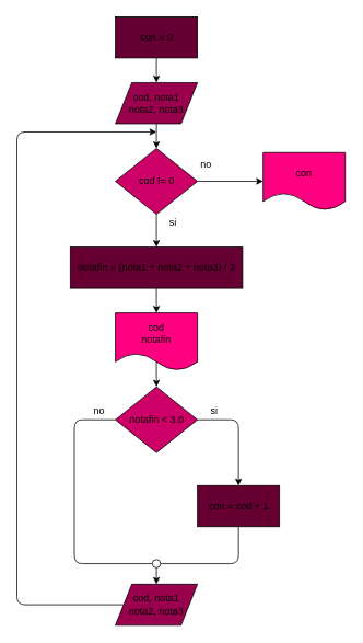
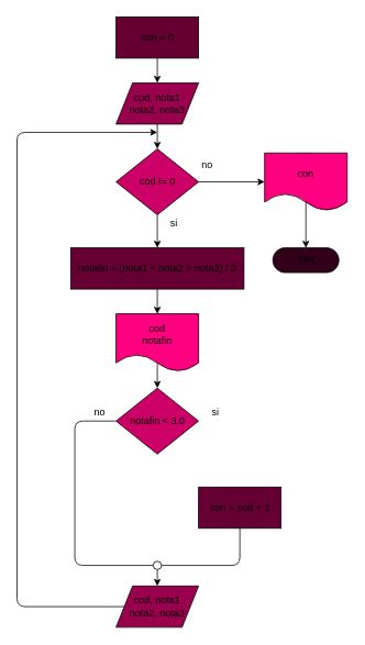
+ <mxCell id="11" style="edgeStyle=none;html=1;exitX=0.5;exitY=0;exitDx=0;exitDy=0;entryX=0.5;entryY=0.5;entryDx=0;entryDy=-15;entryPerimeter=0;" parent="1" source="12" target="22" edge="1"><mxGeometry relative="1" as="geometry" /></mxCell>
+ <mxCell id="22" value="FIN" style="html=1;dashed=0;whitespace=wrap;shape=mxgraph.dfd.start;fillColor=#33001A;" parent="1" vertex="1"><mxGeometry x="330" y="300" width="80" height="30" as="geometry" /></mxCell>
- <mxCell id="15" style="edgeStyle=none;html=1;exitX=1;exitY=0.5;exitDx=0;exitDy=0;entryX=0.5;entryY=0;entryDx=0;entryDy=0;" parent="1" source="17" target="19" edge="1"><mxGeometry relative="1" as="geometry"><Array as="points"><mxPoint x="290" y="510" /></Array></mxGeometry></mxCell>
